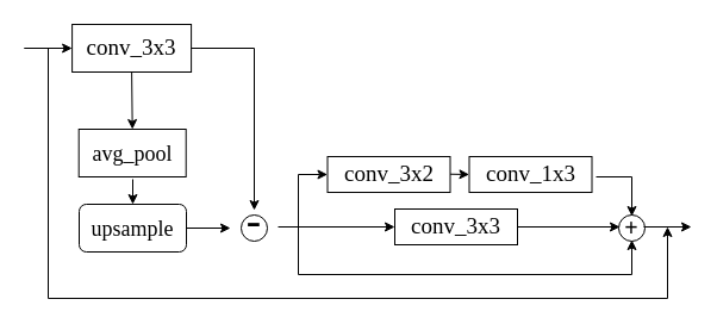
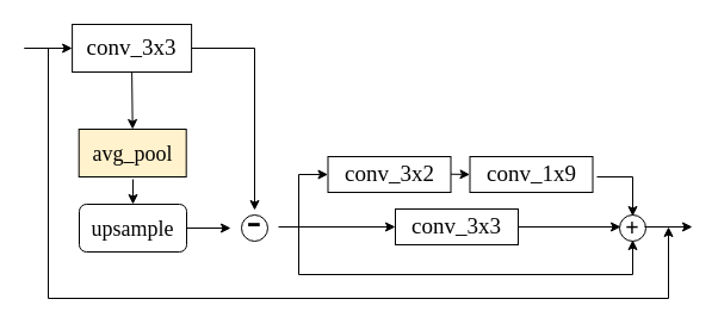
- <mxCell id="6" value="&lt;font style=&quot;font-size: 18px;&quot;&gt;avg_pool&lt;/font&gt;" style="rounded=0;whiteSpace=wrap;html=1;fontFamily=Times New Roman;fontSize=20;" vertex="1" parent="1"><mxGeometry x="65.7" y="108" width="90" height="40" as="geometry" /></mxCell>
+ <mxCell id="6" value="&lt;font style=&quot;font-size: 18px;&quot;&gt;avg_pool&lt;/font&gt;" style="rounded=0;whiteSpace=wrap;html=1;fontFamily=Times New Roman;fontSize=20;fillColor=#fff2cc;" vertex="1" parent="1"><mxGeometry x="65.7" y="108" width="90" height="40" as="geometry" /></mxCell>
- <mxCell id="12" value="&lt;font style=&quot;&quot; face=&quot;Times New Roman&quot;&gt;&lt;font style=&quot;font-size: 19px;&quot;&gt;conv_1x3&lt;/font&gt;&lt;br&gt;&lt;/font&gt;" style="rounded=0;whiteSpace=wrap;html=1;" vertex="1" parent="1"><mxGeometry x="393.5" y="131" width="103" height="30" as="geometry" /></mxCell>
+ <mxCell id="12" value="&lt;font style=&quot;&quot; face=&quot;Times New Roman&quot;&gt;&lt;font style=&quot;font-size: 19px;&quot;&gt;conv_1x9&lt;/font&gt;&lt;br&gt;&lt;/font&gt;" style="rounded=0;whiteSpace=wrap;html=1;" vertex="1" parent="1"><mxGeometry x="393.5" y="131" width="103" height="30" as="geometry" /></mxCell>
